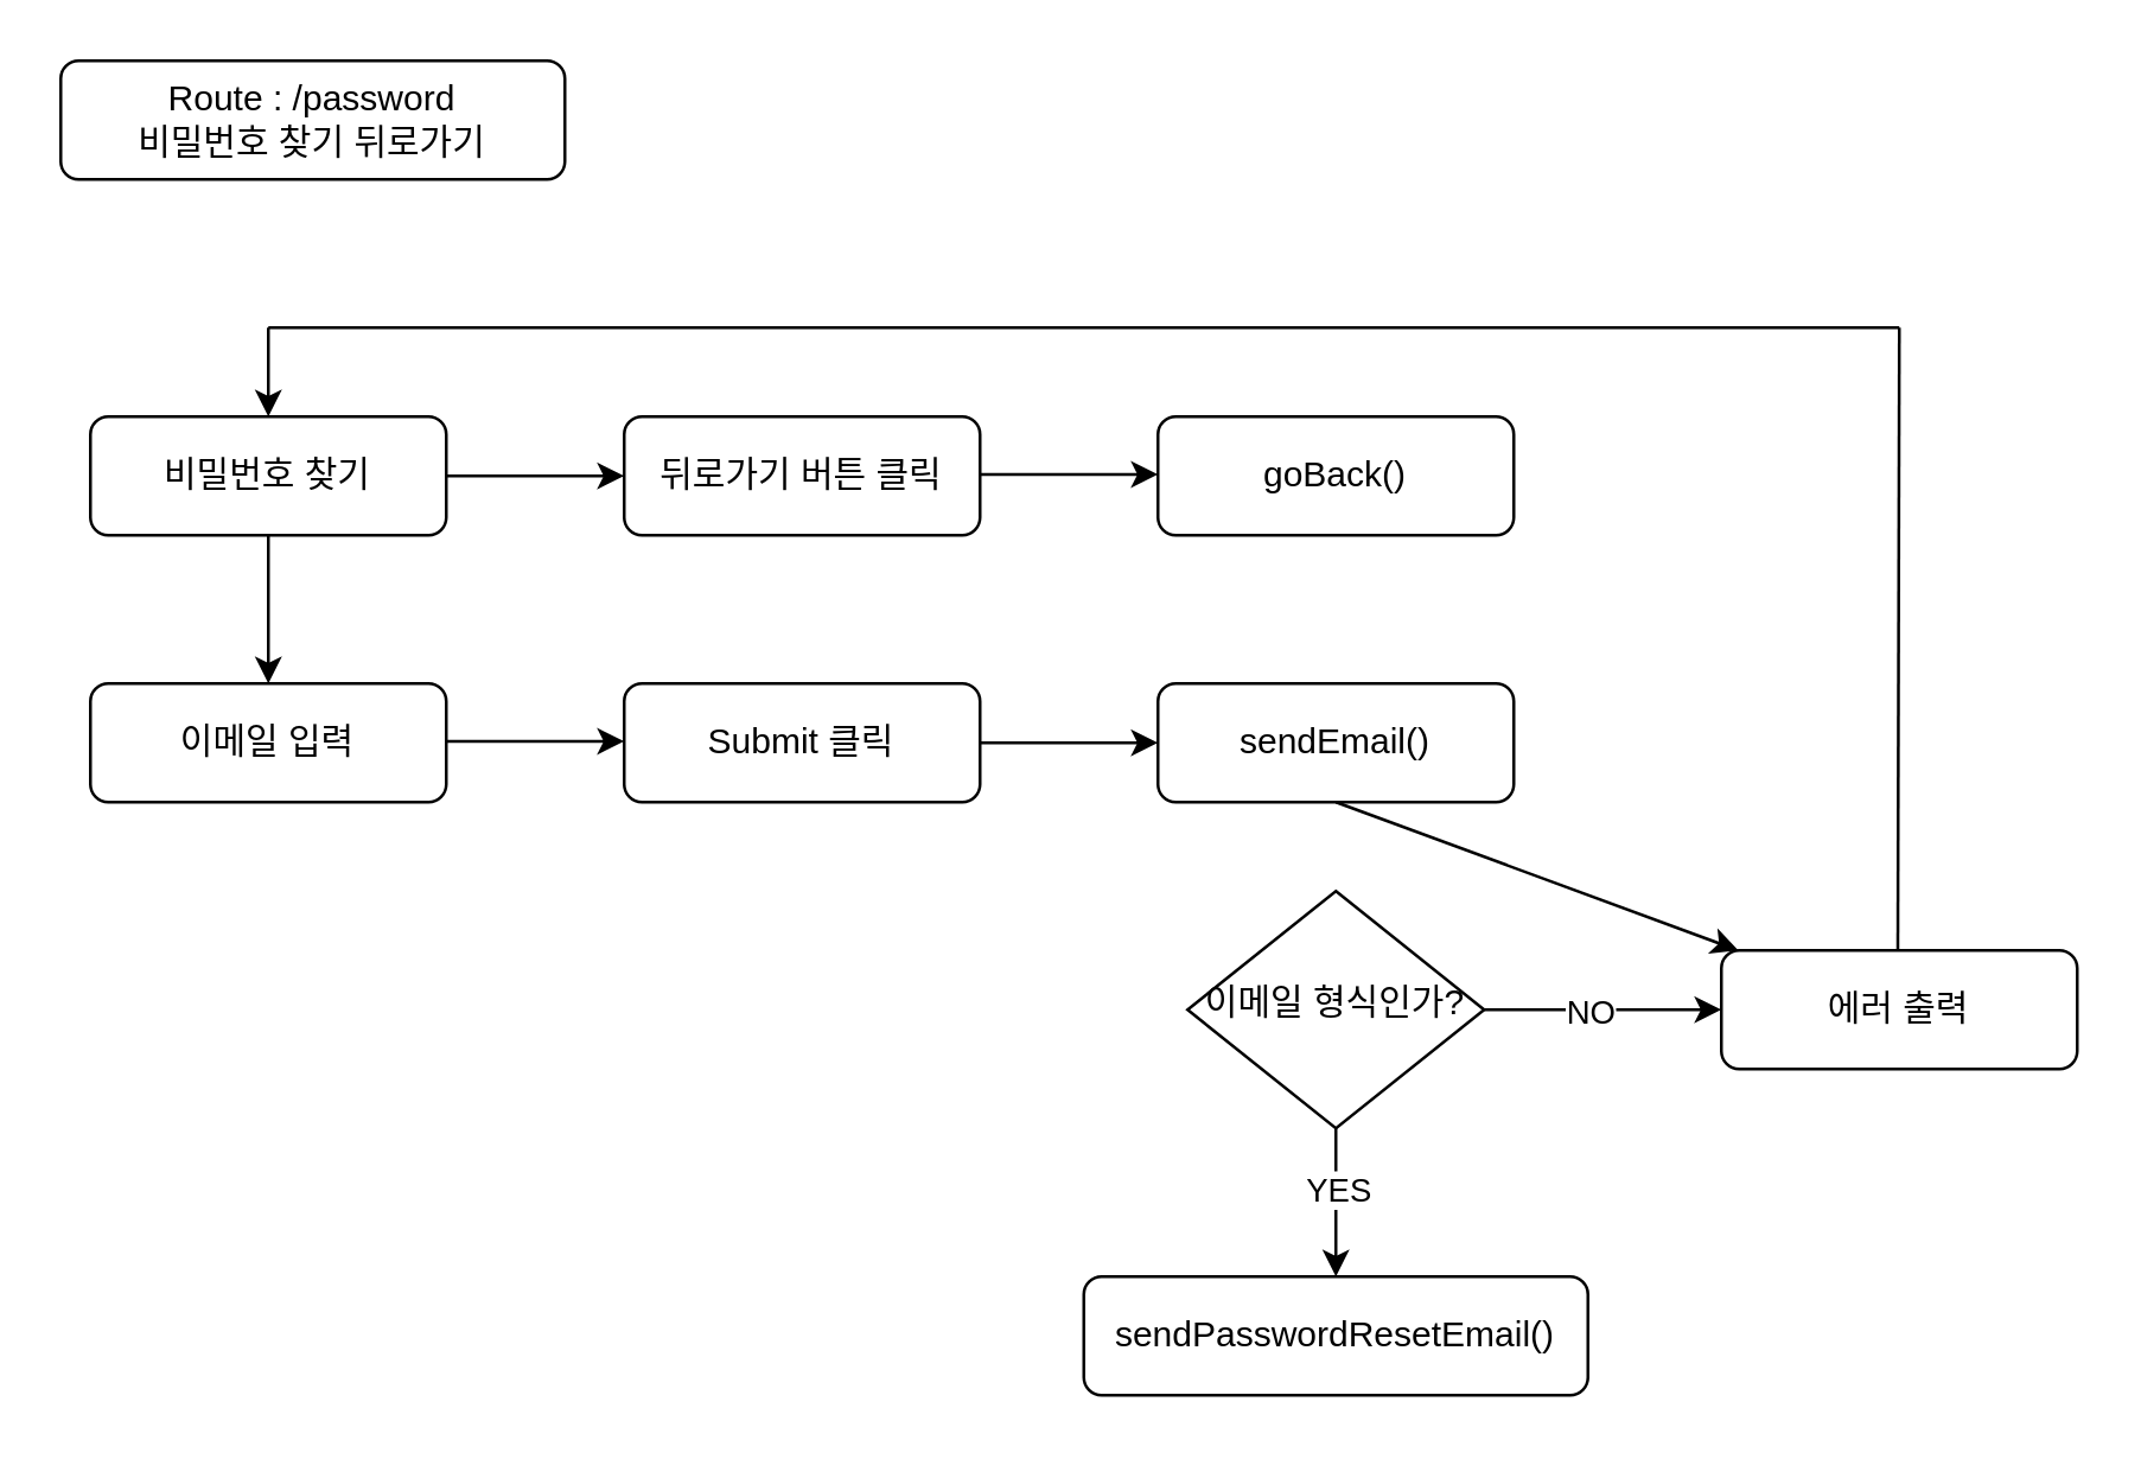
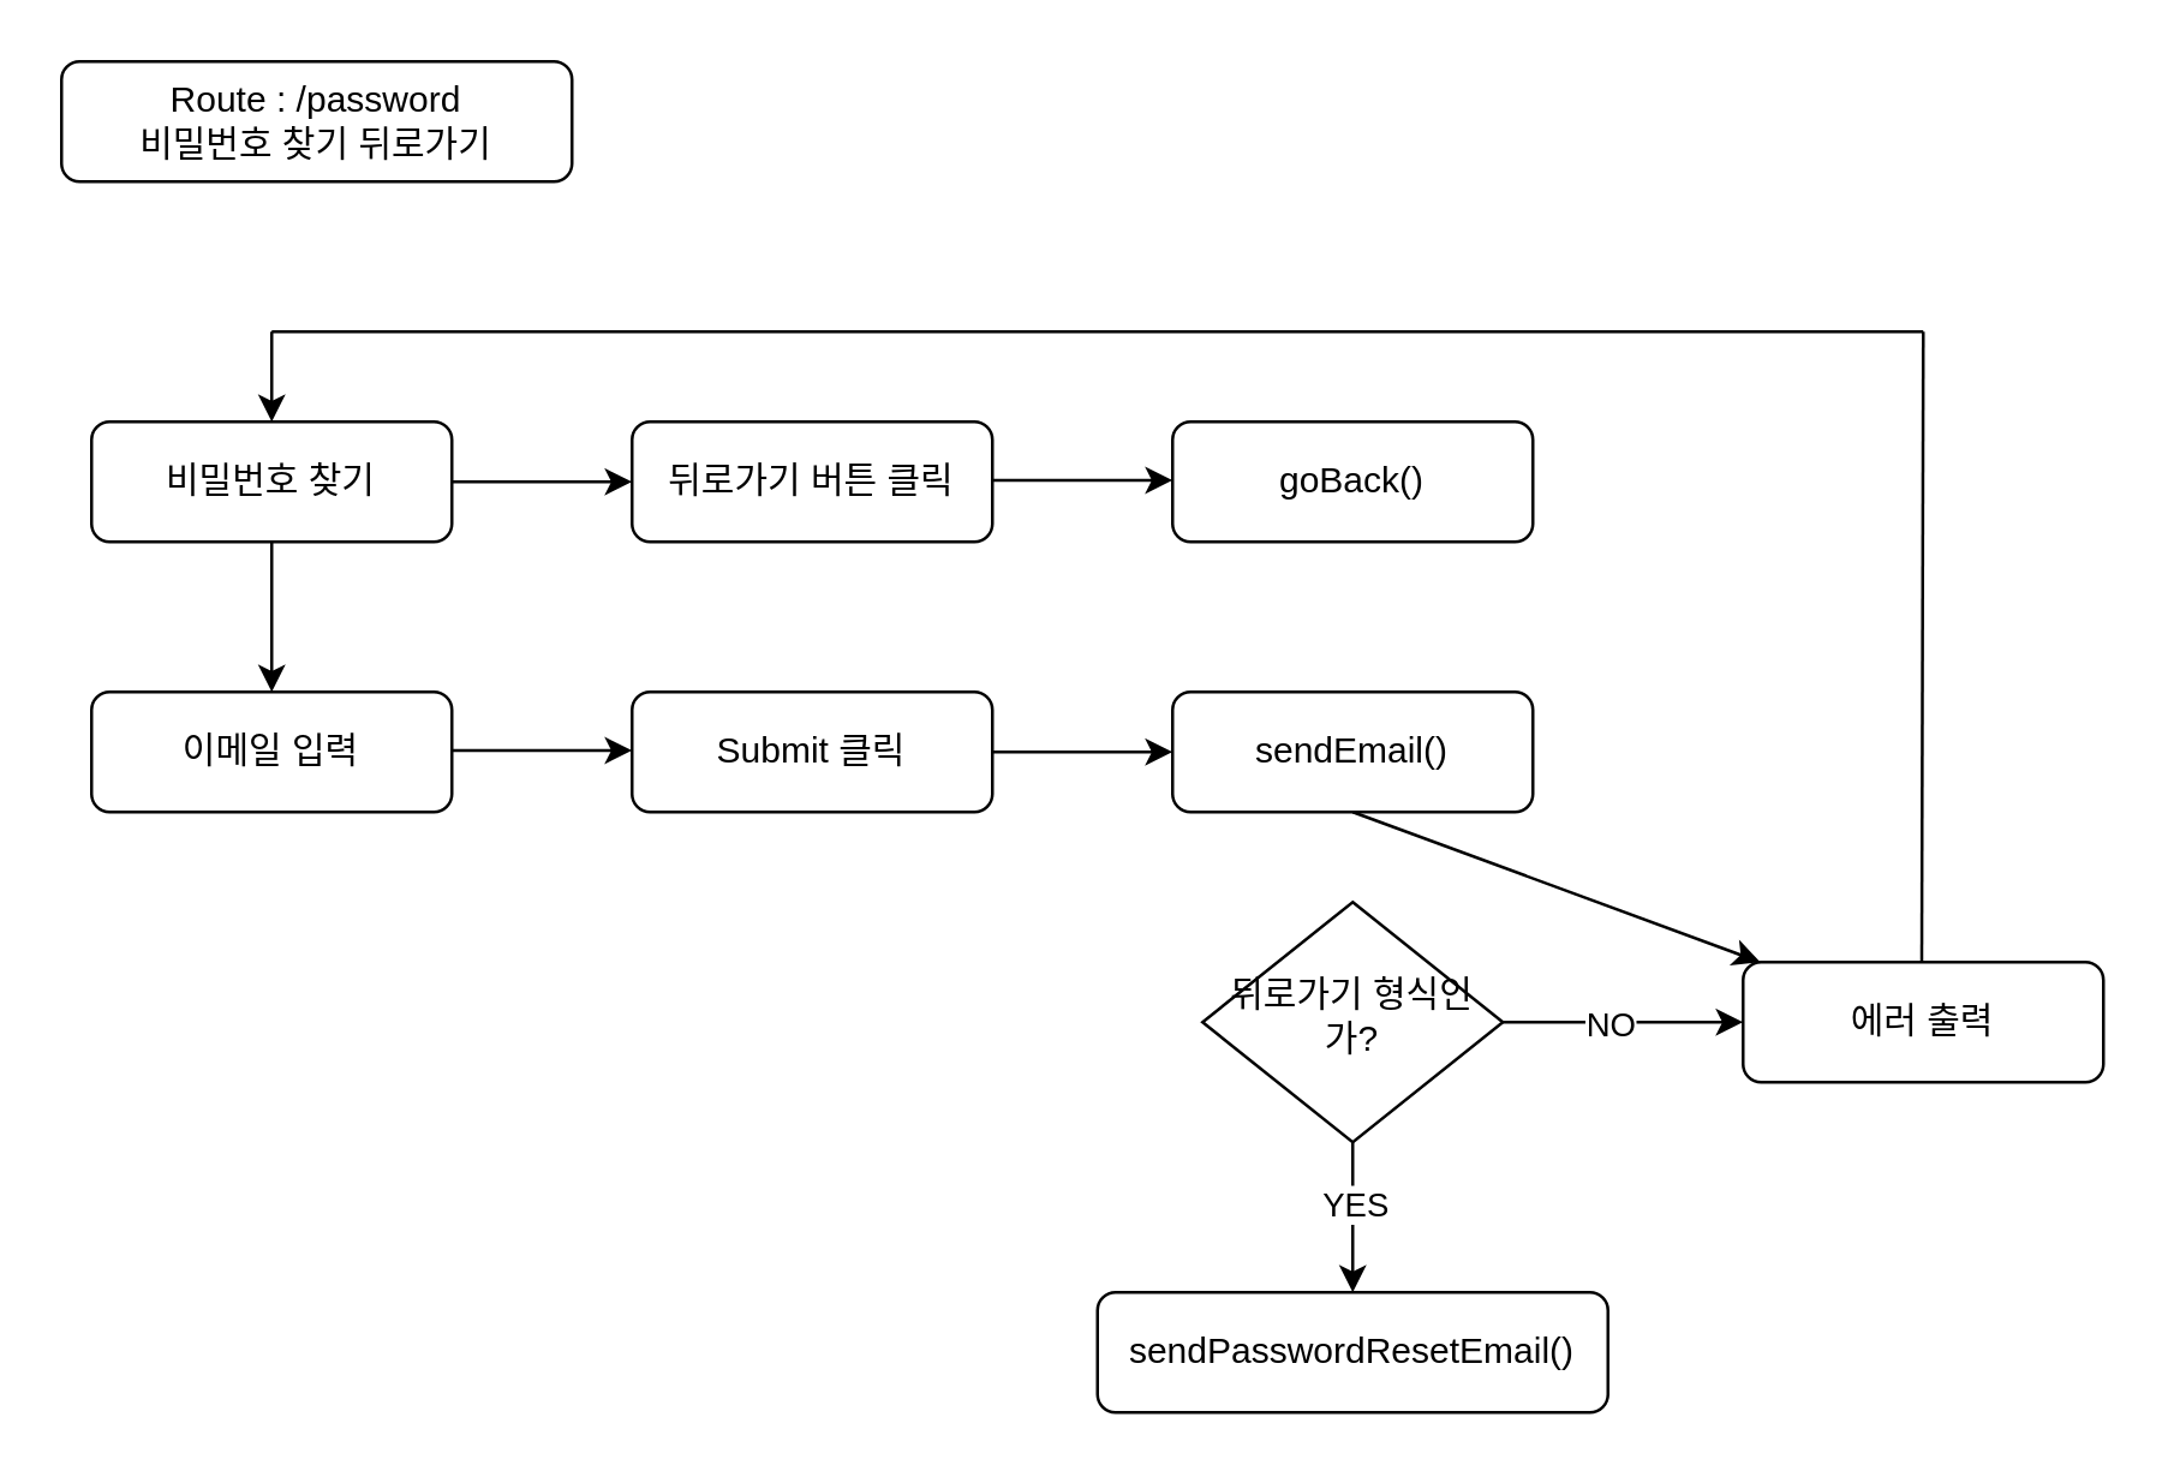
- <mxCell id="3" value="이메일 형식인가?" style="rhombus;whiteSpace=wrap;html=1;shadow=0;fontFamily=Helvetica;fontSize=12;align=center;strokeWidth=1;spacing=6;spacingTop=-4;" parent="1" vertex="1"><mxGeometry x="400" y="300" width="100" height="80" as="geometry" /></mxCell>
+ <mxCell id="3" value="뒤로가기 형식인가?" style="rhombus;whiteSpace=wrap;html=1;shadow=0;fontFamily=Helvetica;fontSize=12;align=center;strokeWidth=1;spacing=6;spacingTop=-4;" parent="1" vertex="1"><mxGeometry x="400" y="300" width="100" height="80" as="geometry" /></mxCell>
